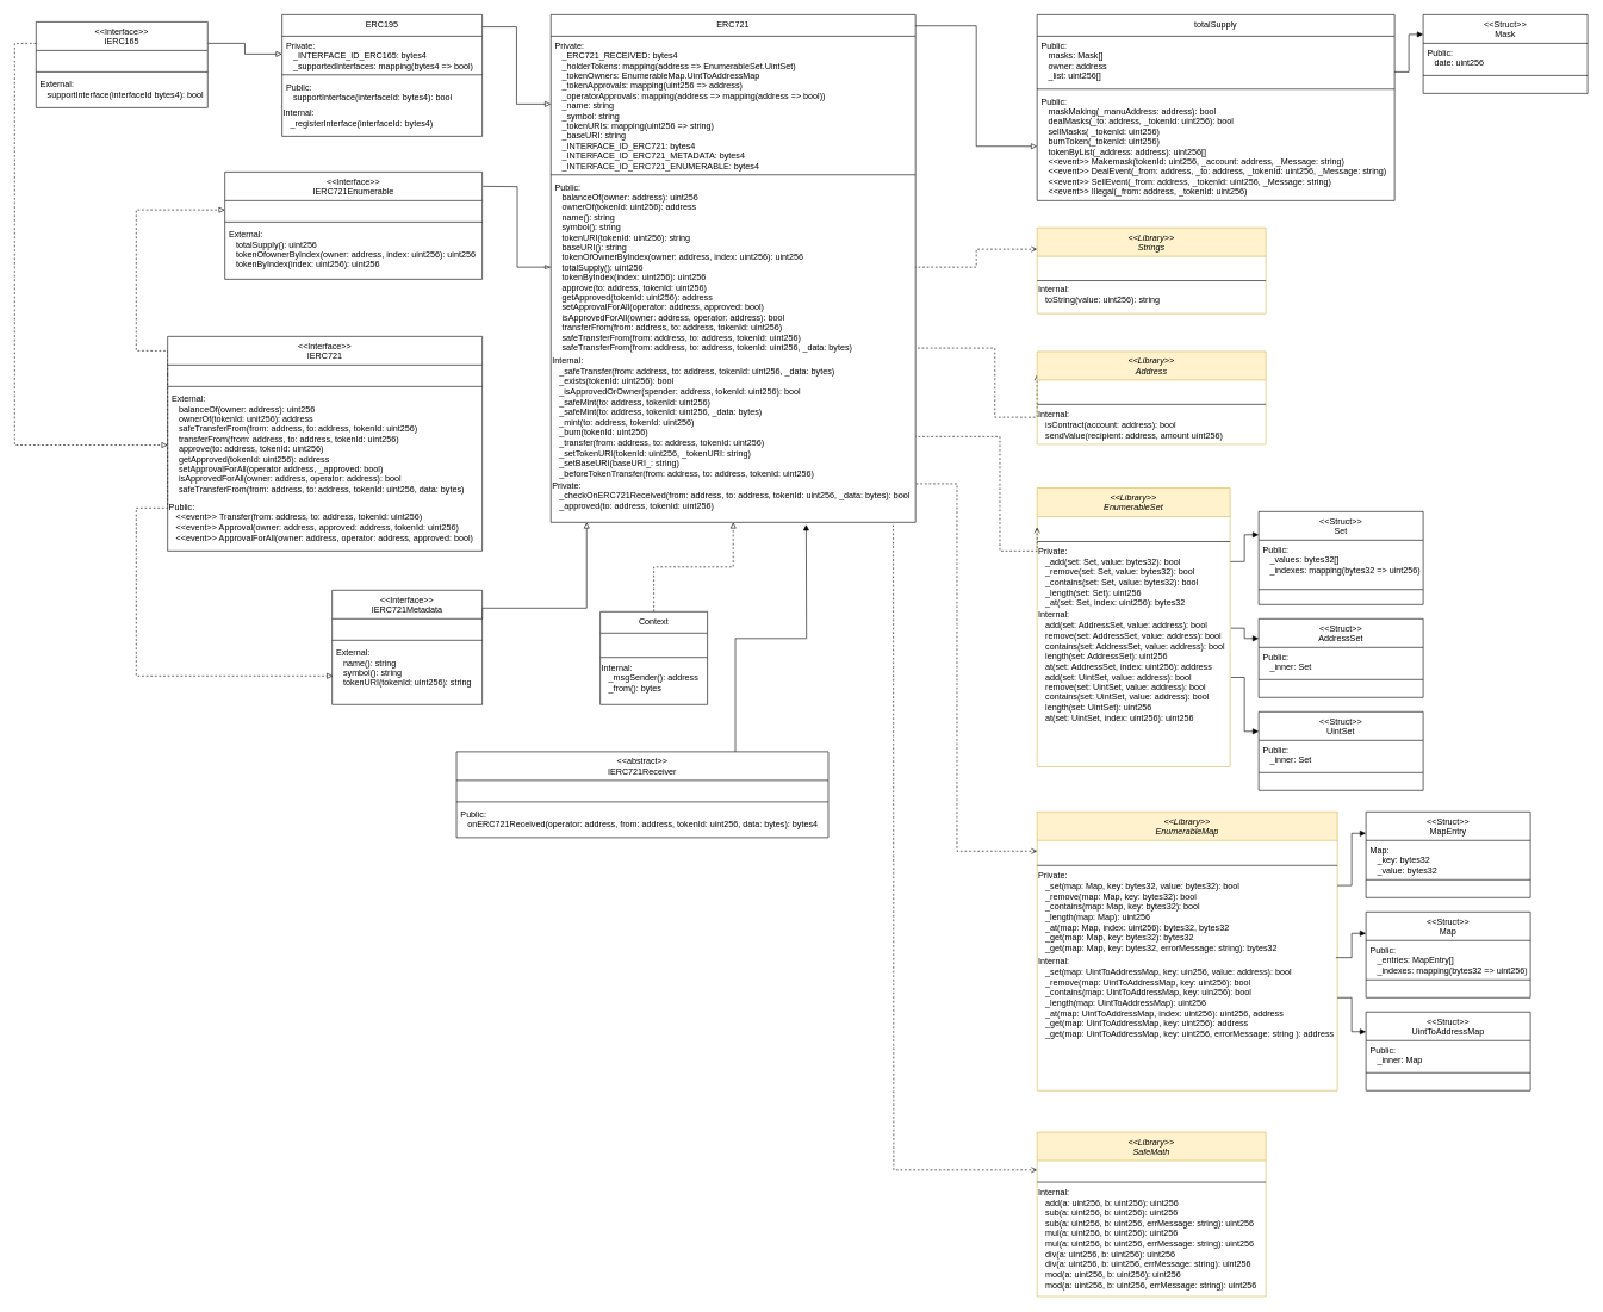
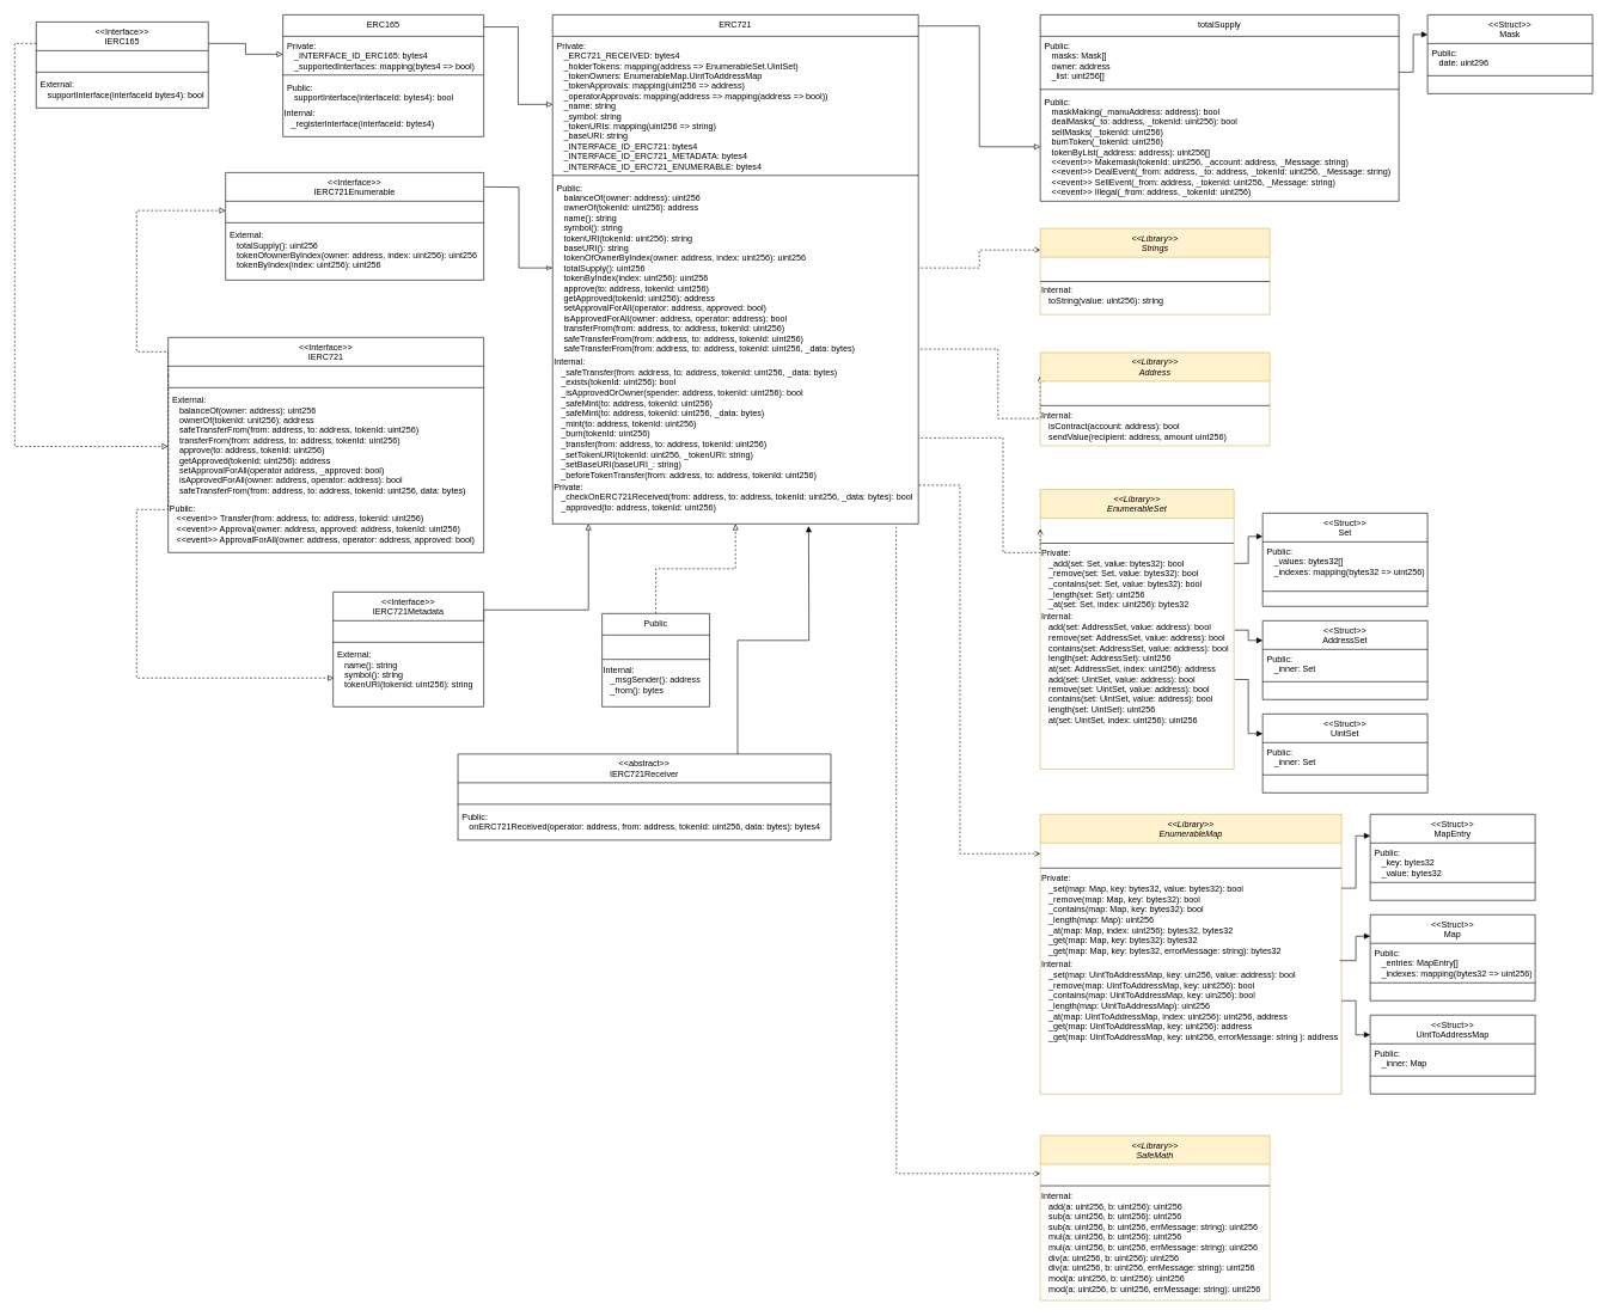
- <mxCell id="43" value="ERC195" style="swimlane;fontStyle=0;align=center;verticalAlign=top;childLayout=stackLayout;horizontal=1;startSize=30;horizontalStack=0;resizeParent=1;resizeLast=0;collapsible=1;marginBottom=0;rounded=0;shadow=0;strokeWidth=1;" vertex="1" parent="1"><mxGeometry x="394" y="20" width="280" height="170" as="geometry"><mxRectangle x="130" y="380" width="160" height="26" as="alternateBounds" /></mxGeometry></mxCell>
+ <mxCell id="43" value="ERC165" style="swimlane;fontStyle=0;align=center;verticalAlign=top;childLayout=stackLayout;horizontal=1;startSize=30;horizontalStack=0;resizeParent=1;resizeLast=0;collapsible=1;marginBottom=0;rounded=0;shadow=0;strokeWidth=1;" vertex="1" parent="1"><mxGeometry x="394" y="20" width="280" height="170" as="geometry"><mxRectangle x="130" y="380" width="160" height="26" as="alternateBounds" /></mxGeometry></mxCell>
- <mxCell id="31" value="Public:&#10;   date: uint256" style="text;align=left;verticalAlign=top;spacingLeft=4;spacingRight=4;overflow=hidden;rotatable=0;points=[[0,0.5],[1,0.5]];portConstraint=eastwest;" vertex="1" parent="30"><mxGeometry y="40" width="230" height="40" as="geometry" /></mxCell>
+ <mxCell id="31" value="Public:&#10;   date: uint296" style="text;align=left;verticalAlign=top;spacingLeft=4;spacingRight=4;overflow=hidden;rotatable=0;points=[[0,0.5],[1,0.5]];portConstraint=eastwest;" vertex="1" parent="30"><mxGeometry y="40" width="230" height="40" as="geometry" /></mxCell>
- <mxCell id="82" value="Context" style="swimlane;fontStyle=0;align=center;verticalAlign=top;childLayout=stackLayout;horizontal=1;startSize=30;horizontalStack=0;resizeParent=1;resizeLast=0;collapsible=1;marginBottom=0;rounded=0;shadow=0;strokeWidth=1;" vertex="1" parent="1"><mxGeometry x="839" y="855" width="150" height="130" as="geometry"><mxRectangle x="130" y="380" width="160" height="26" as="alternateBounds" /></mxGeometry></mxCell>
+ <mxCell id="82" value="Public" style="swimlane;fontStyle=0;align=center;verticalAlign=top;childLayout=stackLayout;horizontal=1;startSize=30;horizontalStack=0;resizeParent=1;resizeLast=0;collapsible=1;marginBottom=0;rounded=0;shadow=0;strokeWidth=1;" vertex="1" parent="1"><mxGeometry x="839" y="855" width="150" height="130" as="geometry"><mxRectangle x="130" y="380" width="160" height="26" as="alternateBounds" /></mxGeometry></mxCell>
- <mxCell id="68" value="Map:&#10;   _key: bytes32&#10;   _value: bytes32" style="text;align=left;verticalAlign=top;spacingLeft=4;spacingRight=4;overflow=hidden;rotatable=0;points=[[0,0.5],[1,0.5]];portConstraint=eastwest;" vertex="1" parent="67"><mxGeometry y="40" width="230" height="50" as="geometry" /></mxCell>
+ <mxCell id="68" value="Public:&#10;   _key: bytes32&#10;   _value: bytes32" style="text;align=left;verticalAlign=top;spacingLeft=4;spacingRight=4;overflow=hidden;rotatable=0;points=[[0,0.5],[1,0.5]];portConstraint=eastwest;" vertex="1" parent="67"><mxGeometry y="40" width="230" height="50" as="geometry" /></mxCell>
